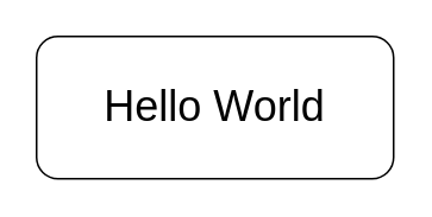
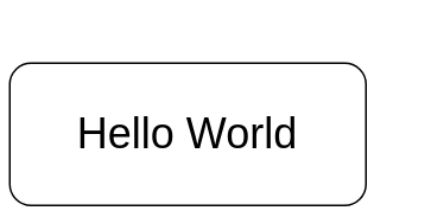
- <mxCell id="2" value="Hello World" style="rounded=1;whiteSpace=wrap;html=1;align=center;verticalAlign=middle;fontSize=24;" parent="1" vertex="1"><mxGeometry x="20" y="20" width="200" height="80" as="geometry" /></mxCell>
+ <mxCell id="2" value="Hello World" style="rounded=1;whiteSpace=wrap;html=1;align=center;verticalAlign=middle;fontSize=24;" parent="1" vertex="1"><mxGeometry x="5" y="35" width="200" height="80" as="geometry" /></mxCell>
